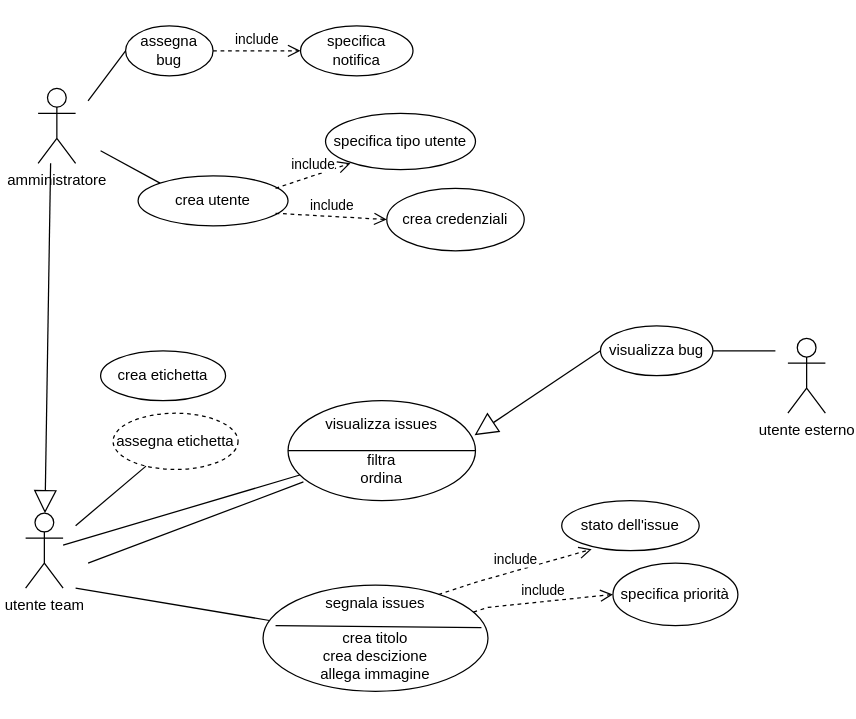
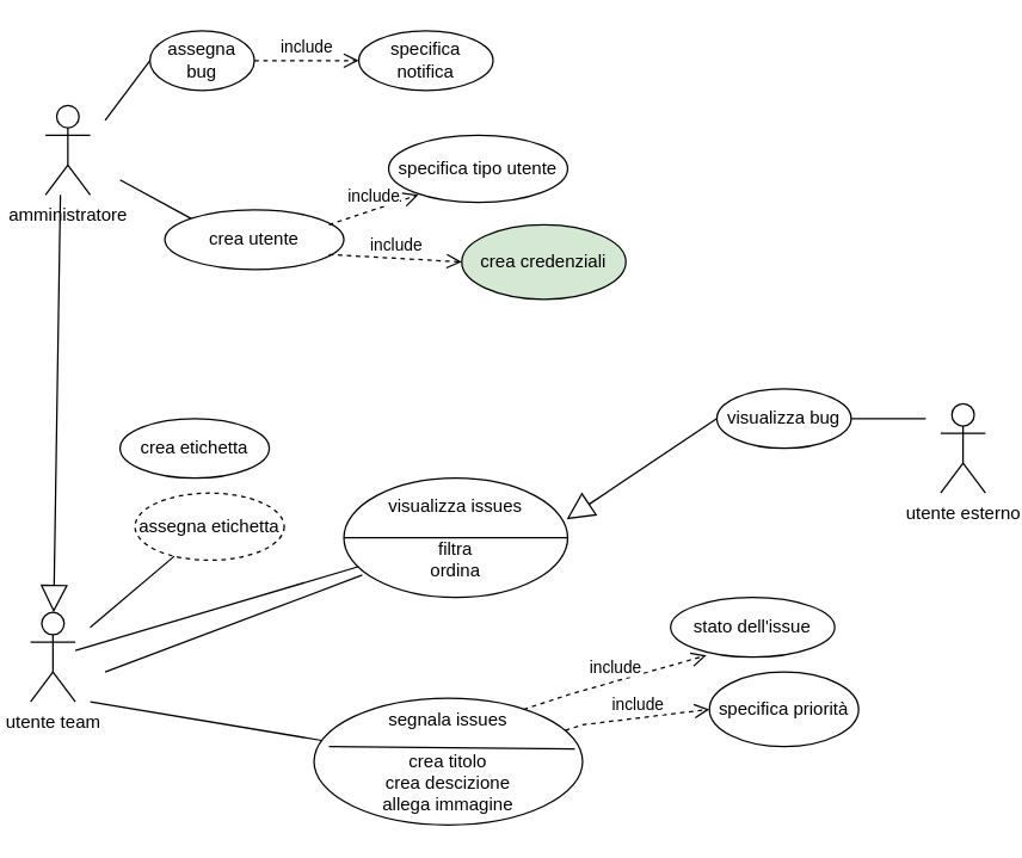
- <mxCell id="26" value="crea credenziali" style="ellipse;whiteSpace=wrap;html=1;" parent="1" vertex="1"><mxGeometry x="309" y="150" width="110" height="50" as="geometry" /></mxCell>
+ <mxCell id="26" value="crea credenziali" style="ellipse;whiteSpace=wrap;html=1;fillColor=#d5e8d4;" parent="1" vertex="1"><mxGeometry x="309" y="150" width="110" height="50" as="geometry" /></mxCell>
- <mxCell id="9" value="specifica priorità" style="ellipse;whiteSpace=wrap;html=1;" parent="1" vertex="1"><mxGeometry x="490" y="450" width="100" height="50" as="geometry" /></mxCell>
+ <mxCell id="9" value="specifica priorità" style="ellipse;whiteSpace=wrap;html=1;" parent="1" vertex="1"><mxGeometry x="475" y="450" width="100" height="50" as="geometry" /></mxCell>
